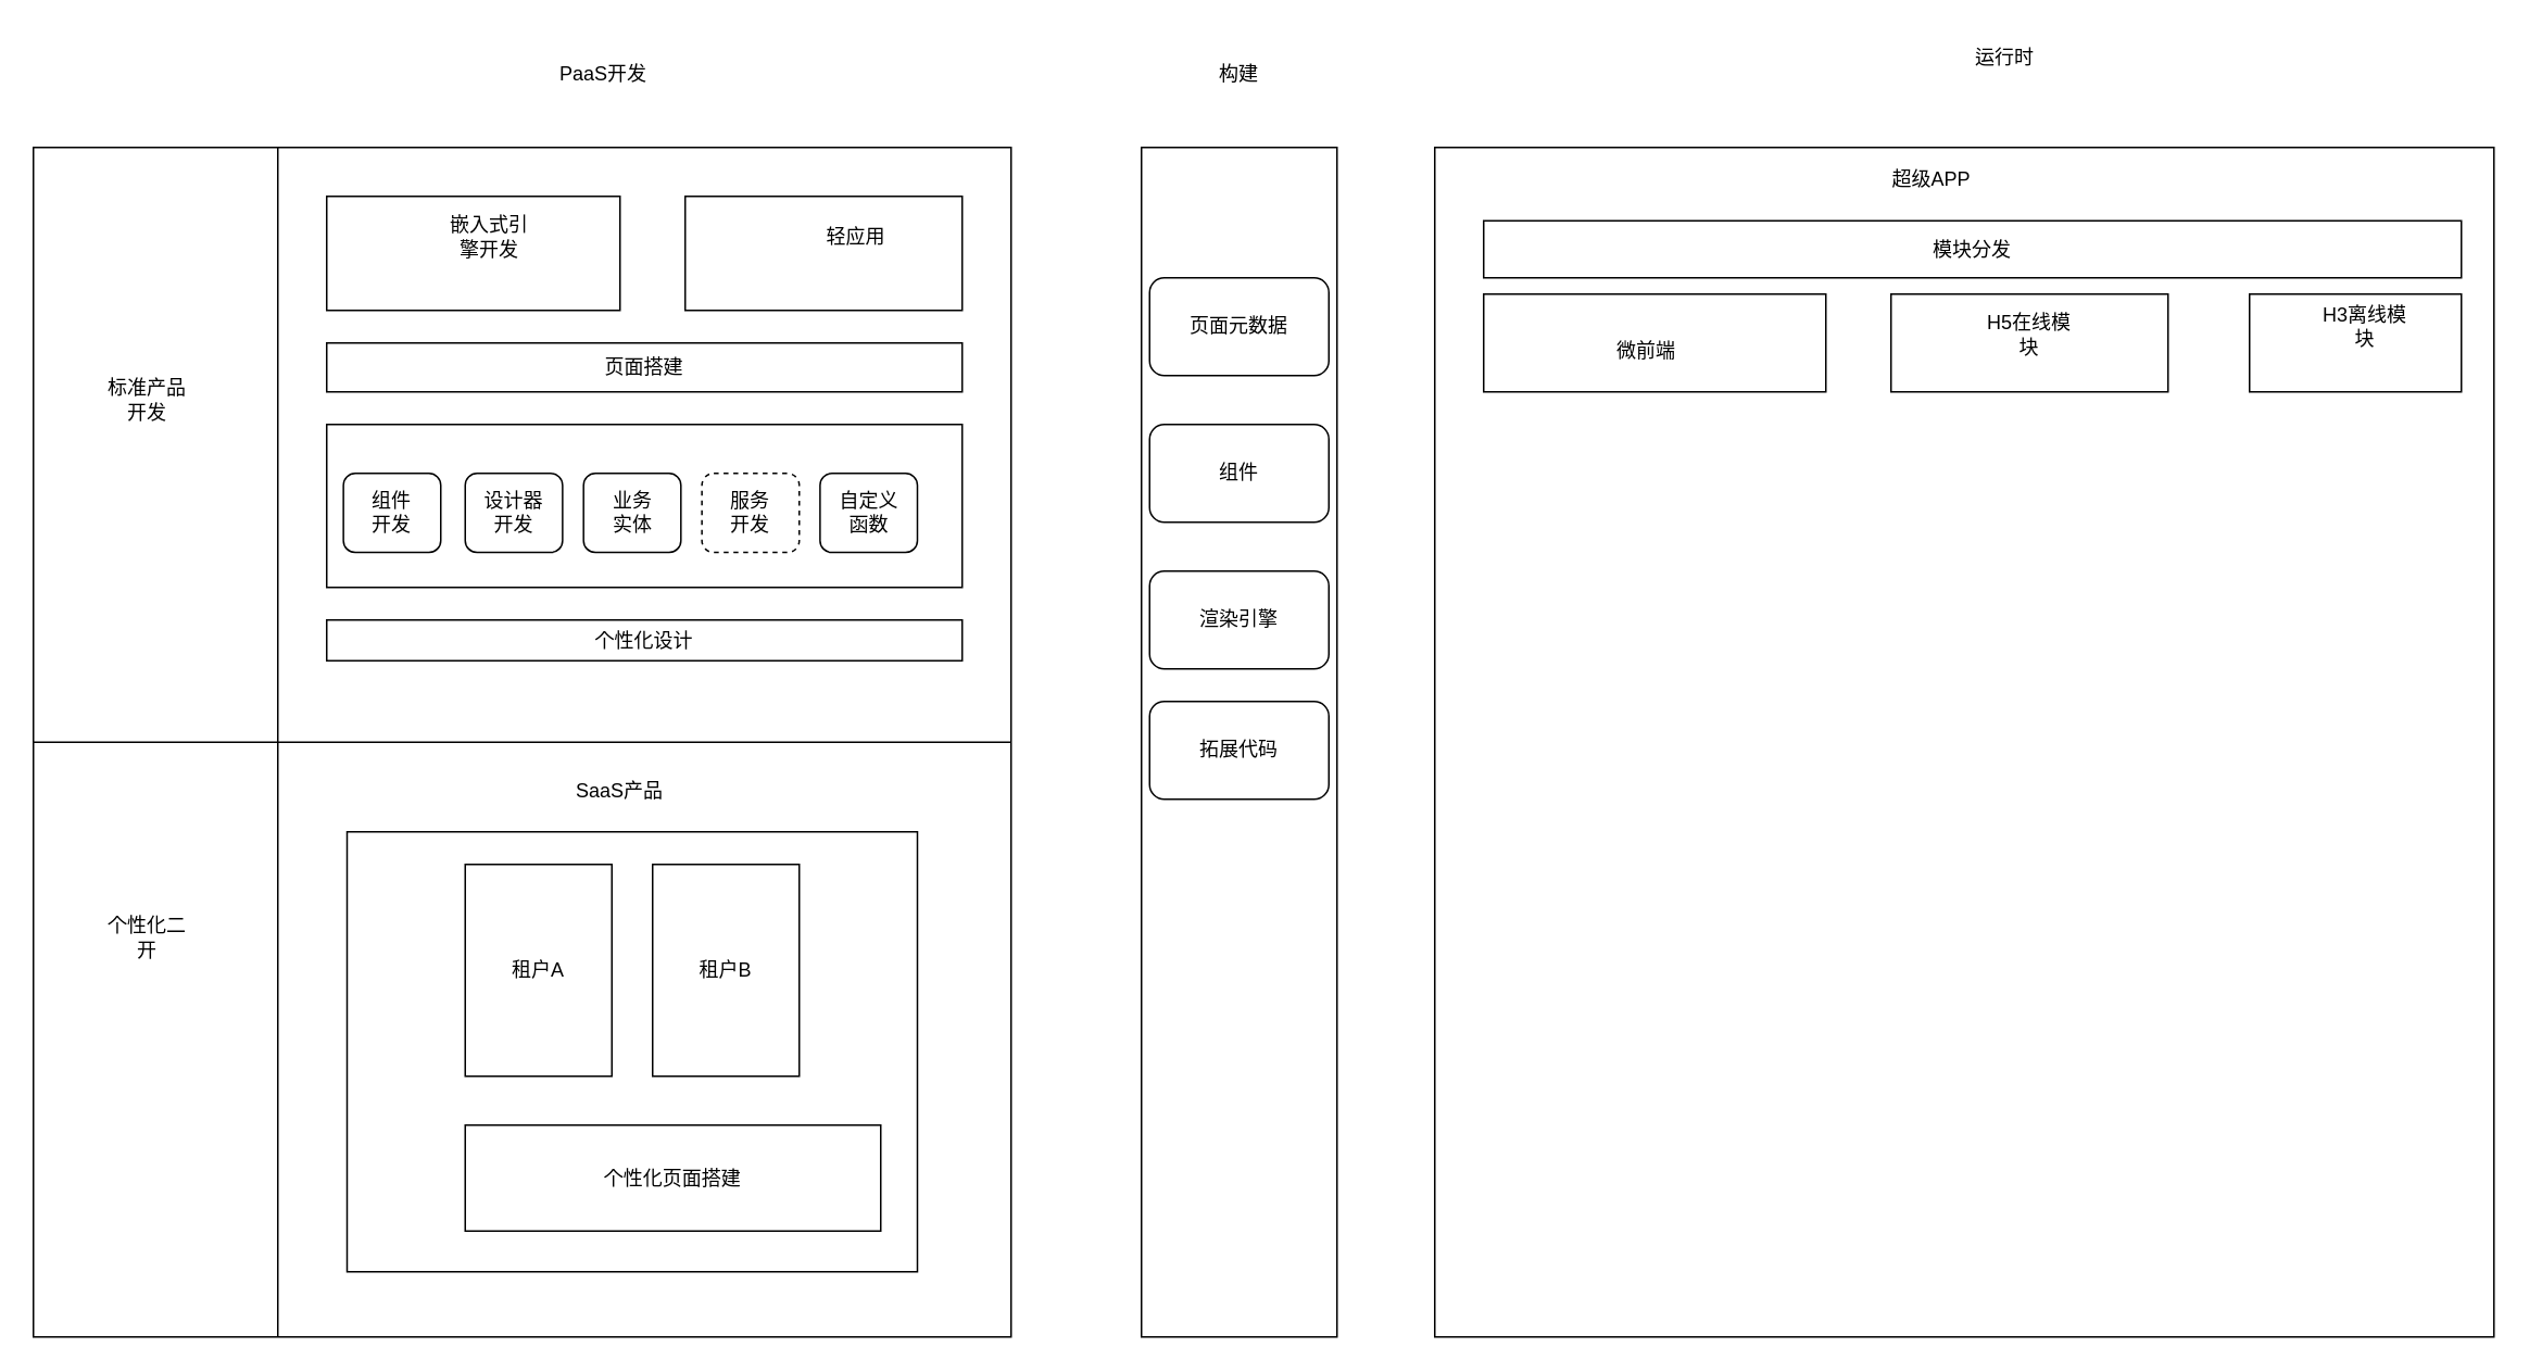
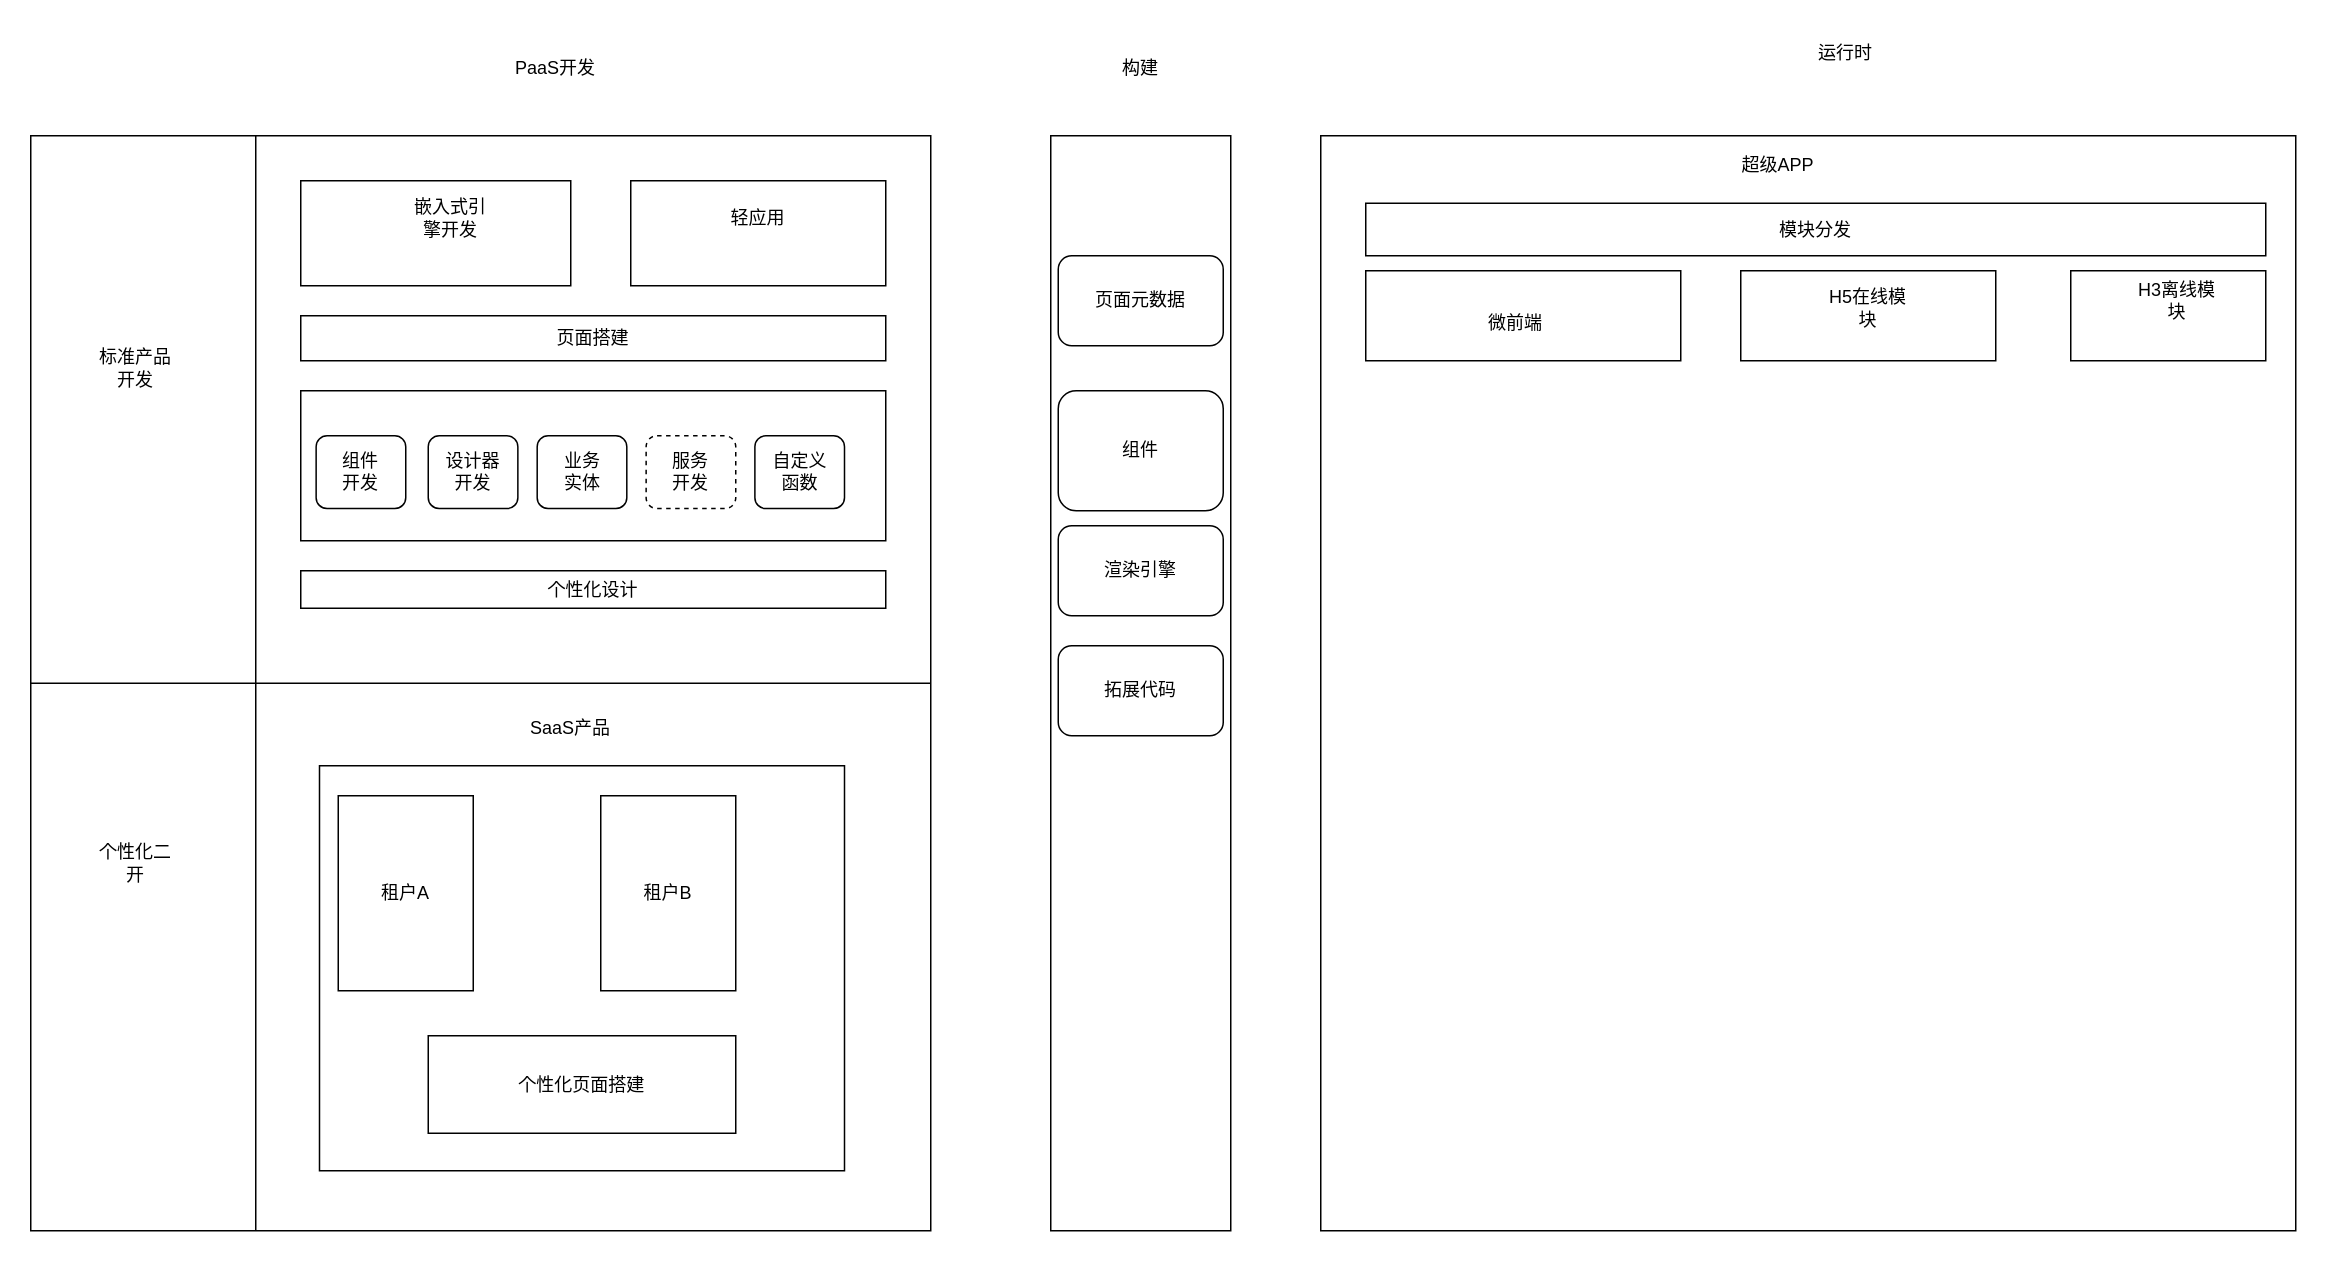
- <mxCell id="15" value="轻应用" style="text;html=1;strokeColor=none;fillColor=none;align=center;verticalAlign=middle;whiteSpace=wrap;rounded=0;" vertex="1" parent="1"><mxGeometry x="495" y="130" width="60" height="30" as="geometry" /></mxCell>
+ <mxCell id="15" value="轻应用" style="text;html=1;strokeColor=none;fillColor=none;align=center;verticalAlign=middle;whiteSpace=wrap;rounded=0;" vertex="1" parent="1"><mxGeometry x="475" y="130" width="60" height="30" as="geometry" /></mxCell>
- <mxCell id="24" value="组件" style="rounded=1;whiteSpace=wrap;html=1;fillColor=none;" vertex="1" parent="1"><mxGeometry x="705" y="260" width="110" height="60" as="geometry" /></mxCell>
+ <mxCell id="24" value="组件" style="rounded=1;whiteSpace=wrap;html=1;fillColor=none;" vertex="1" parent="1"><mxGeometry x="705" y="260" width="110" height="80" as="geometry" /></mxCell>
- <mxCell id="19" value="租户A" style="rounded=0;whiteSpace=wrap;html=1;fillColor=none;" vertex="1" parent="1"><mxGeometry x="285" y="530" width="90" height="130" as="geometry" /></mxCell>
+ <mxCell id="19" value="租户A" style="rounded=0;whiteSpace=wrap;html=1;fillColor=none;" vertex="1" parent="1"><mxGeometry x="225" y="530" width="90" height="130" as="geometry" /></mxCell>
- <mxCell id="21" value="个性化页面搭建" style="rounded=0;whiteSpace=wrap;html=1;fillColor=none;" vertex="1" parent="1"><mxGeometry x="285" y="690" width="255" height="65" as="geometry" /></mxCell>
+ <mxCell id="21" value="个性化页面搭建" style="rounded=0;whiteSpace=wrap;html=1;fillColor=none;" vertex="1" parent="1"><mxGeometry x="285" y="690" width="205" height="65" as="geometry" /></mxCell>
